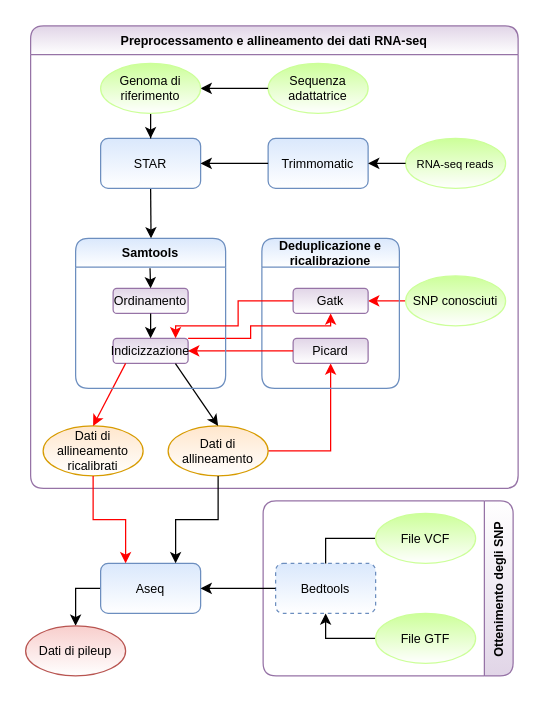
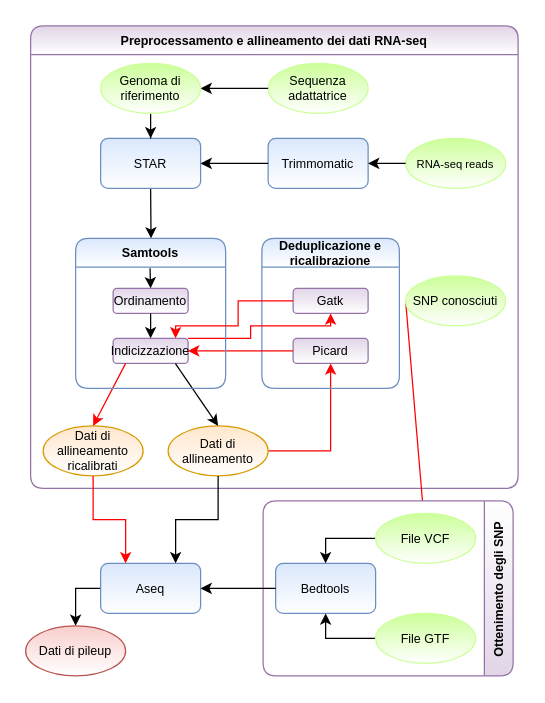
- <mxCell id="7" style="edgeStyle=none;rounded=0;orthogonalLoop=1;jettySize=auto;html=1;exitX=0;exitY=0.5;exitDx=0;exitDy=0;entryX=1;entryY=0.5;entryDx=0;entryDy=0;fontSize=10;fillColor=#f8cecc;strokeColor=#FF0000;" parent="2" source="8" target="9" edge="1"><mxGeometry relative="1" as="geometry" /></mxCell>
+ <mxCell id="7" style="edgeStyle=none;rounded=0;orthogonalLoop=1;jettySize=auto;html=1;exitX=0;exitY=0.5;exitDx=0;exitDy=0;fontSize=10;fillColor=#f8cecc;strokeColor=#FF0000;" parent="2" source="8" target="35" edge="1"><mxGeometry relative="1" as="geometry" /></mxCell>
- <mxCell id="34" style="edgeStyle=orthogonalEdgeStyle;rounded=0;orthogonalLoop=1;jettySize=auto;html=1;exitX=0;exitY=0.5;exitDx=0;exitDy=0;entryX=0.5;entryY=0;entryDx=0;entryDy=0;fontSize=10;endArrow=none;" parent="32" source="35" target="33" edge="1"><mxGeometry relative="1" as="geometry" /></mxCell>
+ <mxCell id="34" style="edgeStyle=orthogonalEdgeStyle;rounded=0;orthogonalLoop=1;jettySize=auto;html=1;exitX=0;exitY=0.5;exitDx=0;exitDy=0;entryX=0.5;entryY=0;entryDx=0;entryDy=0;fontSize=10;" parent="32" source="35" target="33" edge="1"><mxGeometry relative="1" as="geometry" /></mxCell>
- <mxCell id="33" value="Bedtools" style="rounded=1;whiteSpace=wrap;html=1;fontSize=10;fillColor=#dae8fc;strokeColor=#6c8ebf;gradientColor=#ffffff;dashed=1;" parent="32" vertex="1"><mxGeometry x="10" y="50" width="80" height="40" as="geometry" /></mxCell>
+ <mxCell id="33" value="Bedtools" style="rounded=1;whiteSpace=wrap;html=1;fontSize=10;fillColor=#dae8fc;strokeColor=#6c8ebf;gradientColor=#ffffff;" parent="32" vertex="1"><mxGeometry x="10" y="50" width="80" height="40" as="geometry" /></mxCell>
